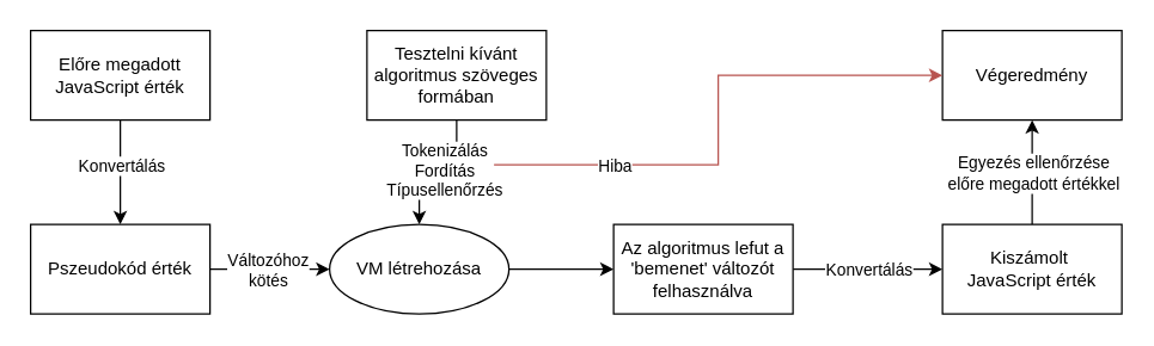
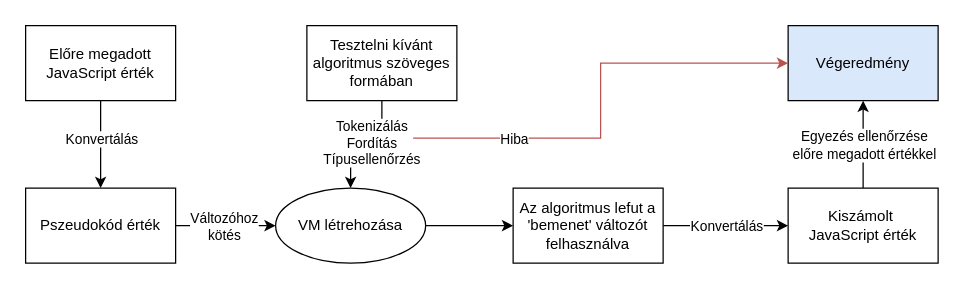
- <mxCell id="19" value="Végeredmény" style="rounded=0;whiteSpace=wrap;html=1;" vertex="1" parent="1"><mxGeometry x="630" y="20" width="120" height="60" as="geometry" /></mxCell>
+ <mxCell id="19" value="Végeredmény" style="rounded=0;whiteSpace=wrap;html=1;fillColor=#dae8fc;" vertex="1" parent="1"><mxGeometry x="630" y="20" width="120" height="60" as="geometry" /></mxCell>
